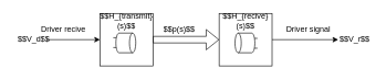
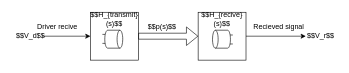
- <mxCell id="11" value="Driver signal" style="text;html=1;align=center;verticalAlign=middle;whiteSpace=wrap;rounded=0;" vertex="1" parent="1"><mxGeometry x="420" y="30" width="90" height="30" as="geometry" /></mxCell>
+ <mxCell id="11" value="Recieved signal" style="text;html=1;align=center;verticalAlign=middle;whiteSpace=wrap;rounded=0;" vertex="1" parent="1"><mxGeometry x="420" y="30" width="90" height="30" as="geometry" /></mxCell>
